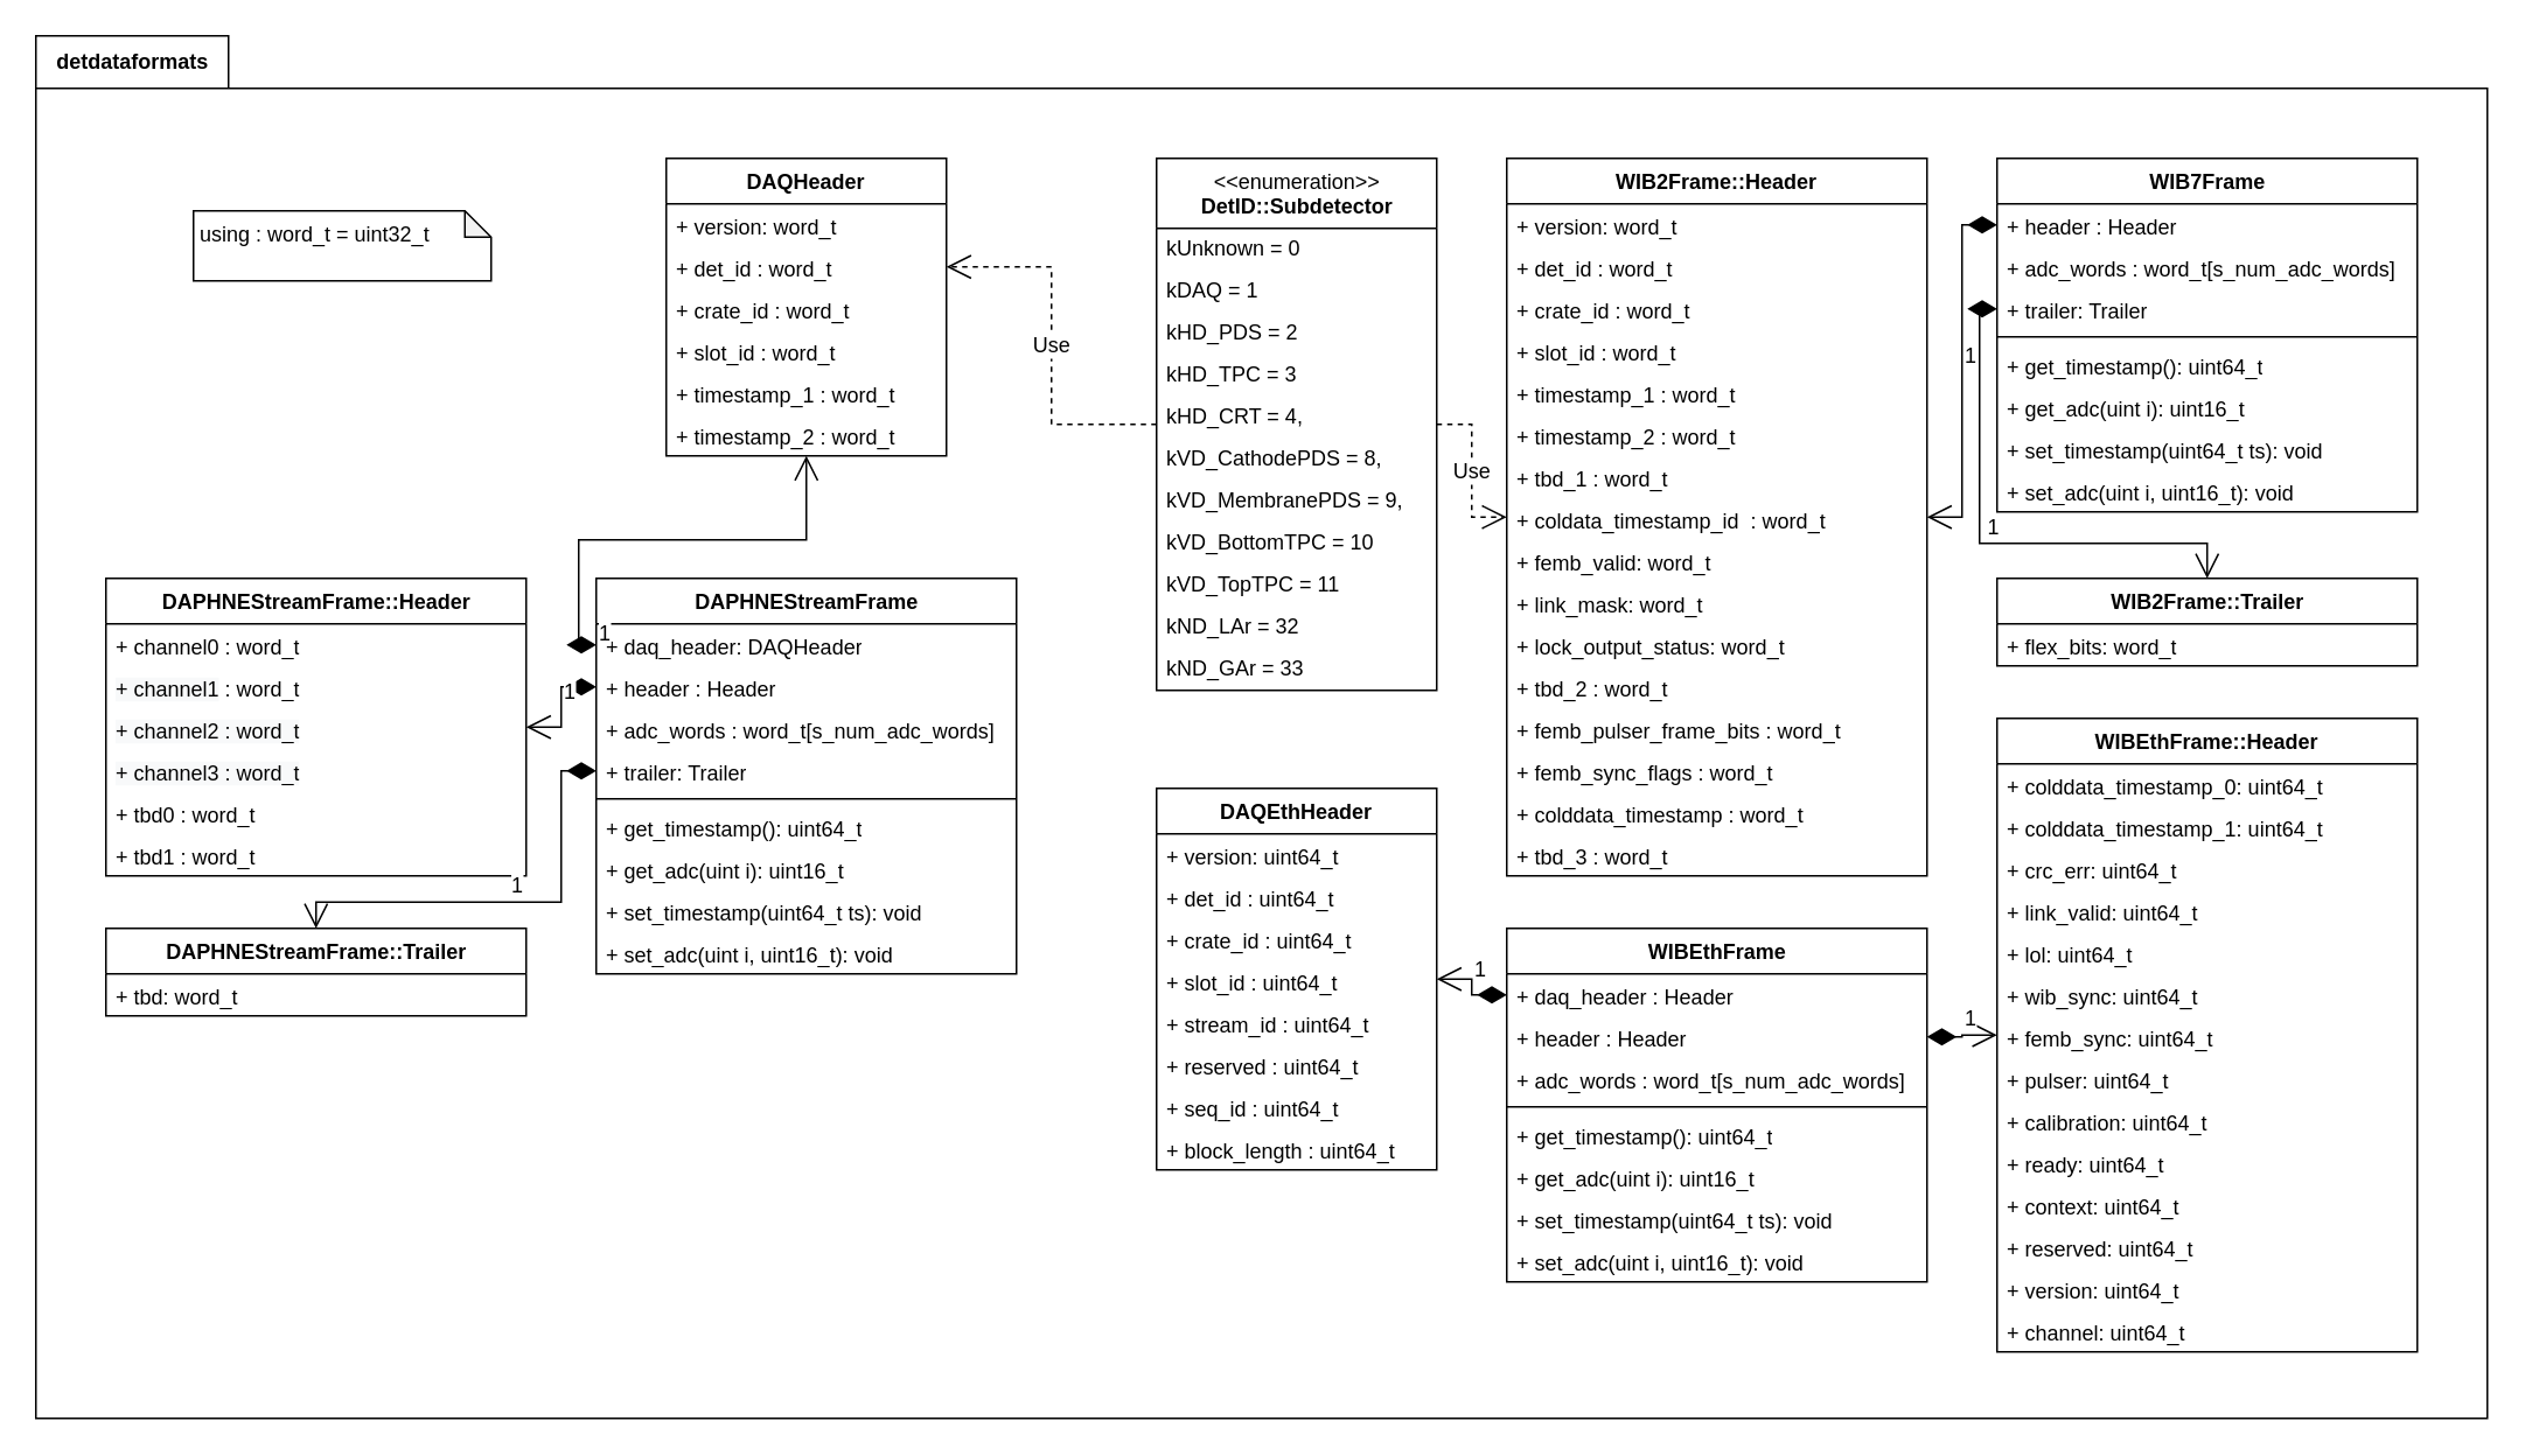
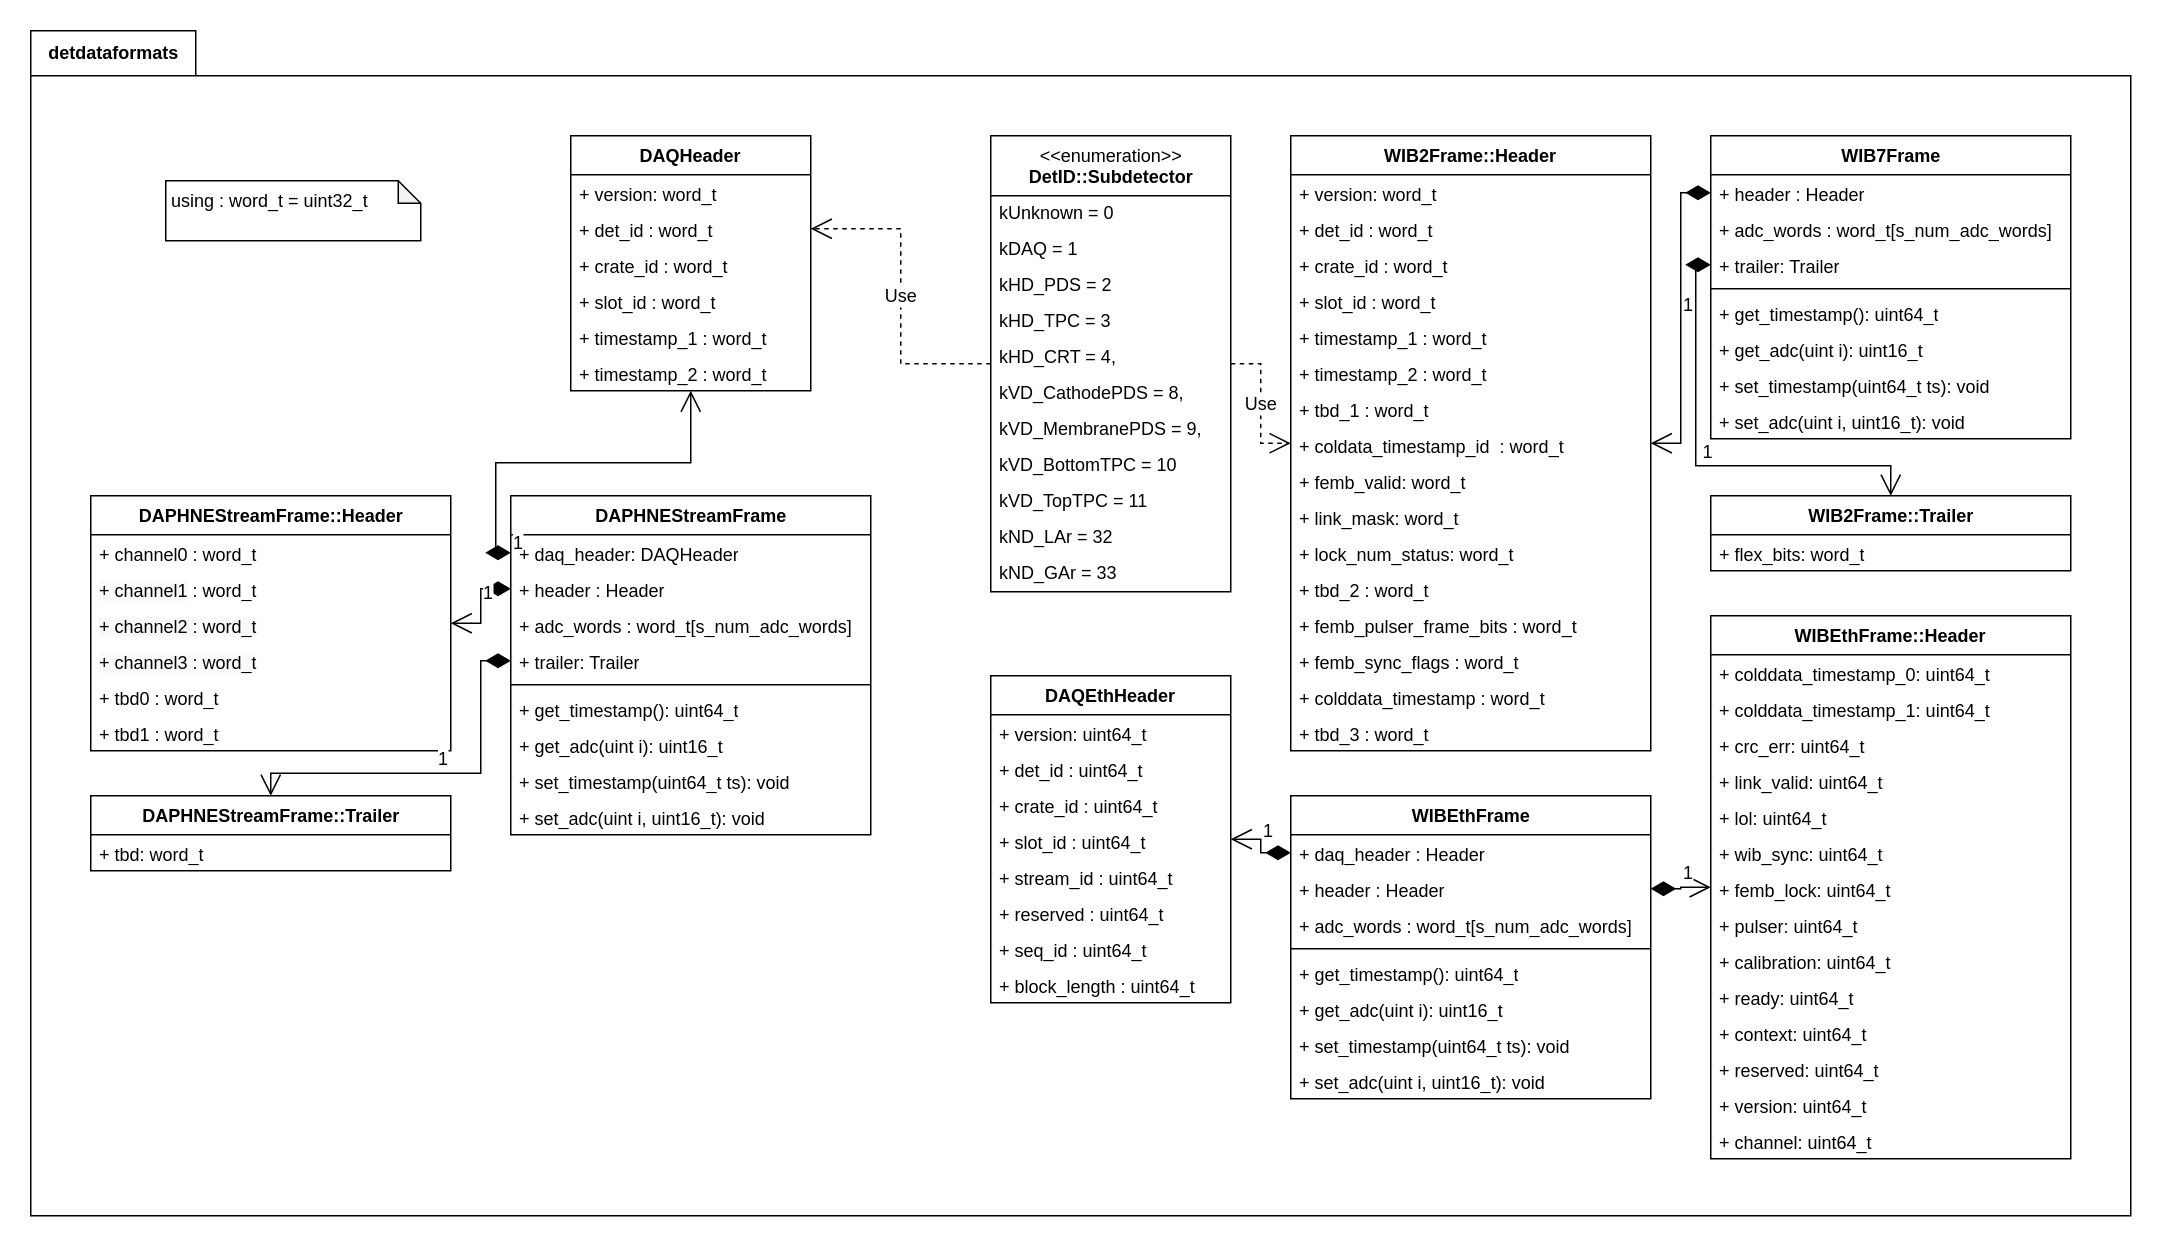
- <mxCell id="64" value="+ lock_output_status: word_t" style="text;strokeColor=none;fillColor=none;align=left;verticalAlign=top;spacingLeft=4;spacingRight=4;overflow=hidden;rotatable=0;points=[[0,0.5],[1,0.5]];portConstraint=eastwest;" vertex="1" parent="53"><mxGeometry y="266" width="240" height="24" as="geometry" /></mxCell>
+ <mxCell id="64" value="+ lock_num_status: word_t" style="text;strokeColor=none;fillColor=none;align=left;verticalAlign=top;spacingLeft=4;spacingRight=4;overflow=hidden;rotatable=0;points=[[0,0.5],[1,0.5]];portConstraint=eastwest;" vertex="1" parent="53"><mxGeometry y="266" width="240" height="24" as="geometry" /></mxCell>
- <mxCell id="87" value="+ femb_sync: uint64_t" style="text;strokeColor=none;fillColor=none;align=left;verticalAlign=top;spacingLeft=4;spacingRight=4;overflow=hidden;rotatable=0;points=[[0,0.5],[1,0.5]];portConstraint=eastwest;" vertex="1" parent="80"><mxGeometry y="170" width="240" height="24" as="geometry" /></mxCell>
+ <mxCell id="87" value="+ femb_lock: uint64_t" style="text;strokeColor=none;fillColor=none;align=left;verticalAlign=top;spacingLeft=4;spacingRight=4;overflow=hidden;rotatable=0;points=[[0,0.5],[1,0.5]];portConstraint=eastwest;" vertex="1" parent="80"><mxGeometry y="170" width="240" height="24" as="geometry" /></mxCell>
